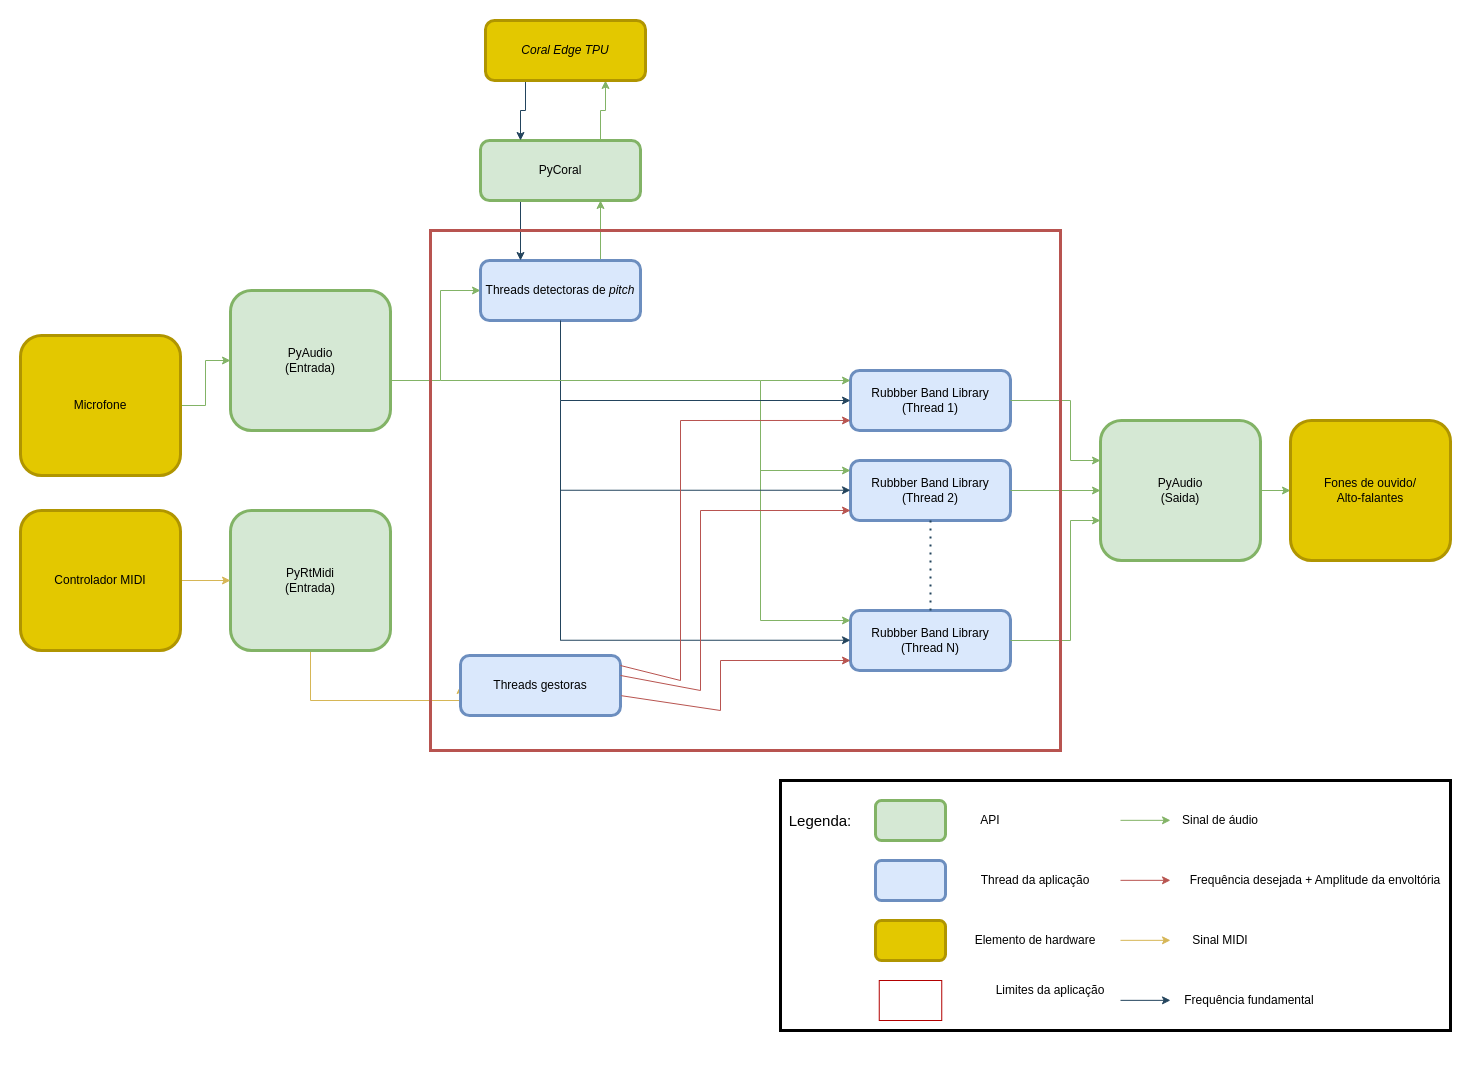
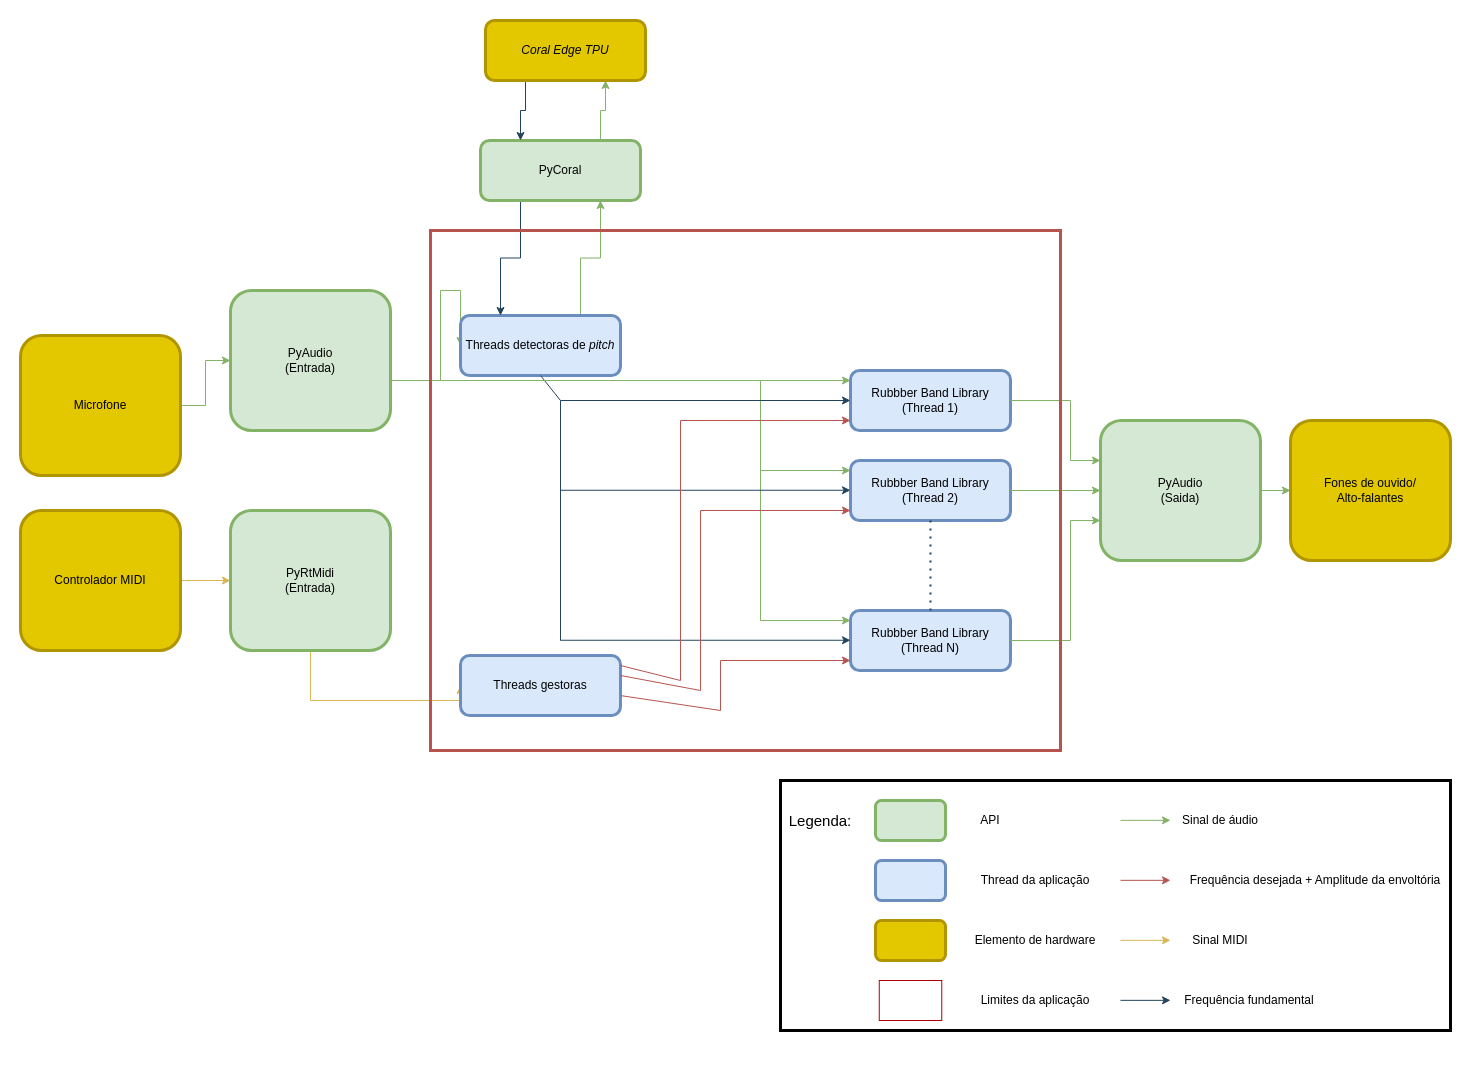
- <mxCell id="24" value="&lt;font color=&quot;#000000&quot;&gt;Threads detectoras de &lt;i&gt;pitch&lt;br&gt;&lt;/i&gt;&lt;/font&gt;" style="rounded=1;whiteSpace=wrap;html=1;strokeColor=#6c8ebf;fillColor=#dae8fc;strokeWidth=3;" parent="1" vertex="1"><mxGeometry x="480" y="260" width="160" height="60" as="geometry" /></mxCell>
+ <mxCell id="24" value="&lt;font color=&quot;#000000&quot;&gt;Threads detectoras de &lt;i&gt;pitch&lt;br&gt;&lt;/i&gt;&lt;/font&gt;" style="rounded=1;whiteSpace=wrap;html=1;strokeColor=#6c8ebf;fillColor=#dae8fc;strokeWidth=3;" parent="1" vertex="1"><mxGeometry x="460" y="315" width="160" height="60" as="geometry" /></mxCell>
- <mxCell id="62" value="&lt;font color=&quot;#000000&quot;&gt;Limites da aplicação&lt;br&gt;&lt;/font&gt;" style="text;html=1;align=center;verticalAlign=middle;whiteSpace=wrap;rounded=0;fontColor=#FFFFFF;" parent="1" vertex="1"><mxGeometry x="985" y="982.5" width="130" height="15" as="geometry" /></mxCell>
+ <mxCell id="62" value="&lt;font color=&quot;#000000&quot;&gt;Limites da aplicação&lt;br&gt;&lt;/font&gt;" style="text;html=1;align=center;verticalAlign=middle;whiteSpace=wrap;rounded=0;fontColor=#FFFFFF;" parent="1" vertex="1"><mxGeometry x="970" y="992.5" width="130" height="15" as="geometry" /></mxCell>
